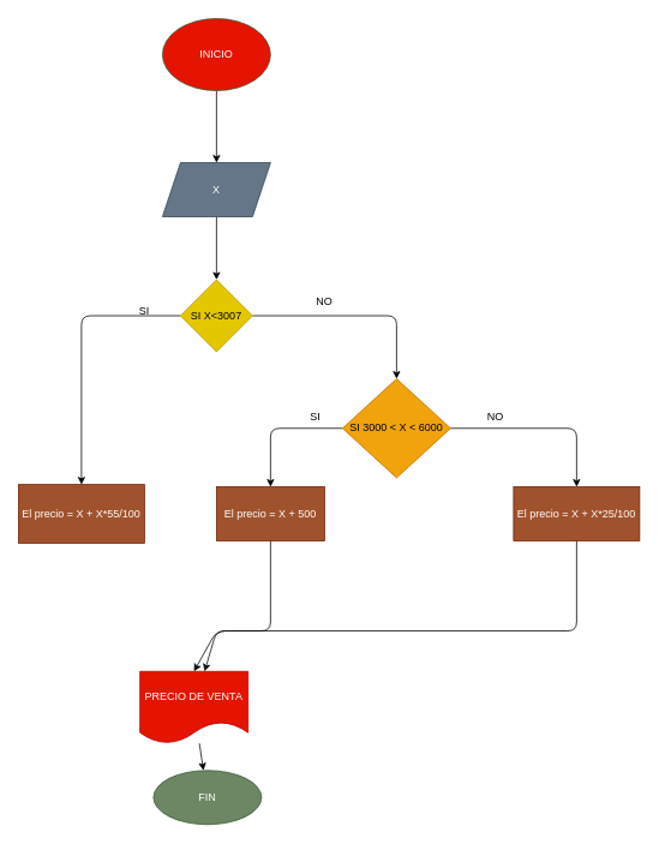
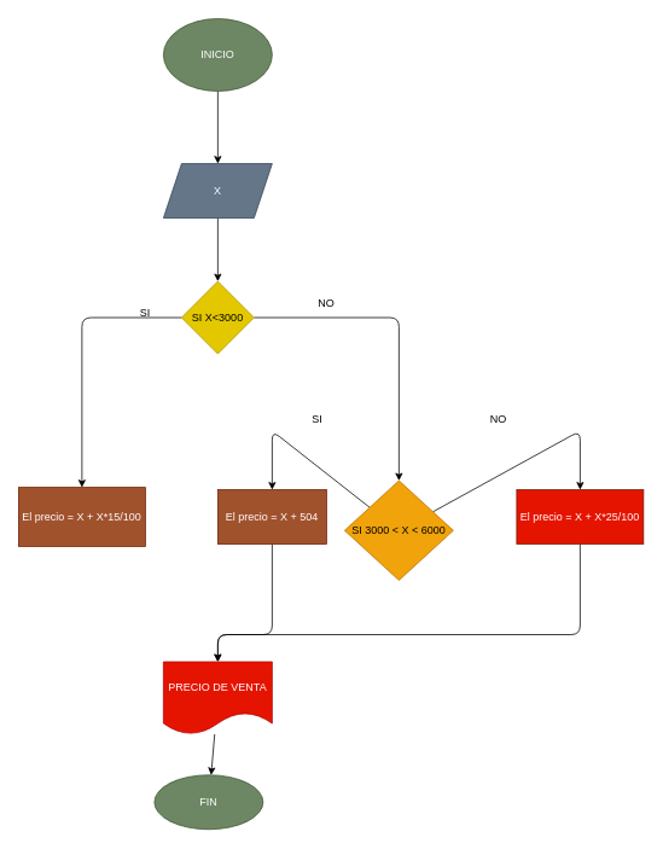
- <mxCell id="3" value="INICIO" style="ellipse;whiteSpace=wrap;html=1;fillColor=#e51400;fontColor=#ffffff;strokeColor=#3A5431;" vertex="1" parent="1"><mxGeometry x="180" y="20" width="120" height="80" as="geometry" /></mxCell>
+ <mxCell id="3" value="INICIO" style="ellipse;whiteSpace=wrap;html=1;fillColor=#6d8764;fontColor=#ffffff;strokeColor=#3A5431;" vertex="1" parent="1"><mxGeometry x="180" y="20" width="120" height="80" as="geometry" /></mxCell>
- <mxCell id="8" value="SI X&amp;lt;3007" style="rhombus;whiteSpace=wrap;html=1;fillColor=#e3c800;fontColor=#000000;strokeColor=#B09500;" vertex="1" parent="1"><mxGeometry x="200" y="310" width="80" height="80" as="geometry" /></mxCell>
+ <mxCell id="8" value="SI X&amp;lt;3000" style="rhombus;whiteSpace=wrap;html=1;fillColor=#e3c800;fontColor=#000000;strokeColor=#B09500;" vertex="1" parent="1"><mxGeometry x="200" y="310" width="80" height="80" as="geometry" /></mxCell>
- <mxCell id="12" value="SI 3000 &amp;lt; X &amp;lt; 6000" style="rhombus;whiteSpace=wrap;html=1;fillColor=#f0a30a;fontColor=#000000;strokeColor=#BD7000;" vertex="1" parent="1"><mxGeometry x="380" y="420" width="120" height="110" as="geometry" /></mxCell>
+ <mxCell id="12" value="SI 3000 &amp;lt; X &amp;lt; 6000" style="rhombus;whiteSpace=wrap;html=1;fillColor=#f0a30a;fontColor=#000000;strokeColor=#BD7000;" vertex="1" parent="1"><mxGeometry x="380" y="530" width="120" height="110" as="geometry" /></mxCell>
- <mxCell id="9" value="El precio = X + X*55/100" style="whiteSpace=wrap;html=1;fillColor=#a0522d;fontColor=#ffffff;strokeColor=#6D1F00;" vertex="1" parent="1"><mxGeometry x="20" y="537.5" width="140" height="65" as="geometry" /></mxCell>
+ <mxCell id="9" value="El precio = X + X*15/100" style="whiteSpace=wrap;html=1;fillColor=#a0522d;fontColor=#ffffff;strokeColor=#6D1F00;" vertex="1" parent="1"><mxGeometry x="20" y="537.5" width="140" height="65" as="geometry" /></mxCell>
- <mxCell id="14" value="El precio = X + 500" style="whiteSpace=wrap;html=1;fillColor=#a0522d;fontColor=#ffffff;strokeColor=#6D1F00;" vertex="1" parent="1"><mxGeometry x="240" y="540" width="120" height="60" as="geometry" /></mxCell>
+ <mxCell id="14" value="El precio = X + 504" style="whiteSpace=wrap;html=1;fillColor=#a0522d;fontColor=#ffffff;strokeColor=#6D1F00;" vertex="1" parent="1"><mxGeometry x="240" y="540" width="120" height="60" as="geometry" /></mxCell>
- <mxCell id="16" value="El precio = X + X*25/100" style="whiteSpace=wrap;html=1;fillColor=#a0522d;fontColor=#ffffff;strokeColor=#6D1F00;" vertex="1" parent="1"><mxGeometry x="570" y="540" width="140" height="60" as="geometry" /></mxCell>
+ <mxCell id="16" value="El precio = X + X*25/100" style="whiteSpace=wrap;html=1;fillColor=#e51400;fontColor=#ffffff;strokeColor=#6D1F00;" vertex="1" parent="1"><mxGeometry x="570" y="540" width="140" height="60" as="geometry" /></mxCell>
- <mxCell id="22" value="PRECIO DE VENTA" style="shape=document;whiteSpace=wrap;html=1;boundedLbl=1;fillColor=#e51400;fontColor=#ffffff;strokeColor=#B20000;" vertex="1" parent="1"><mxGeometry x="155" y="745" width="120" height="80" as="geometry" /></mxCell>
+ <mxCell id="22" value="PRECIO DE VENTA" style="shape=document;whiteSpace=wrap;html=1;boundedLbl=1;fillColor=#e51400;fontColor=#ffffff;strokeColor=#B20000;" vertex="1" parent="1"><mxGeometry x="180" y="730" width="120" height="80" as="geometry" /></mxCell>
